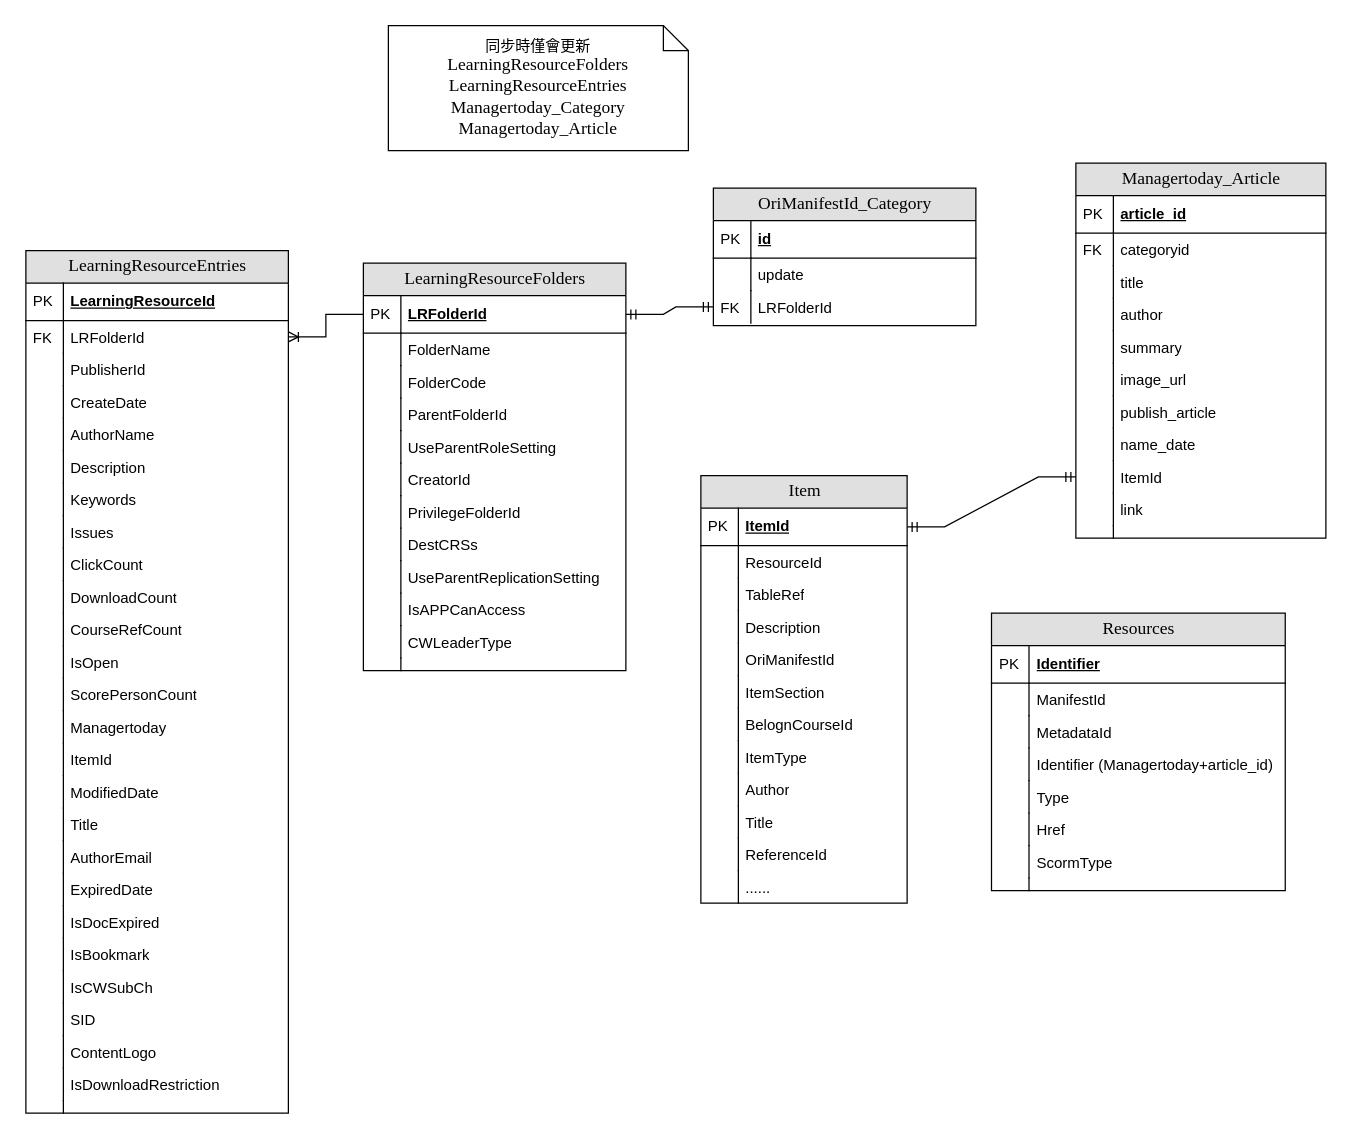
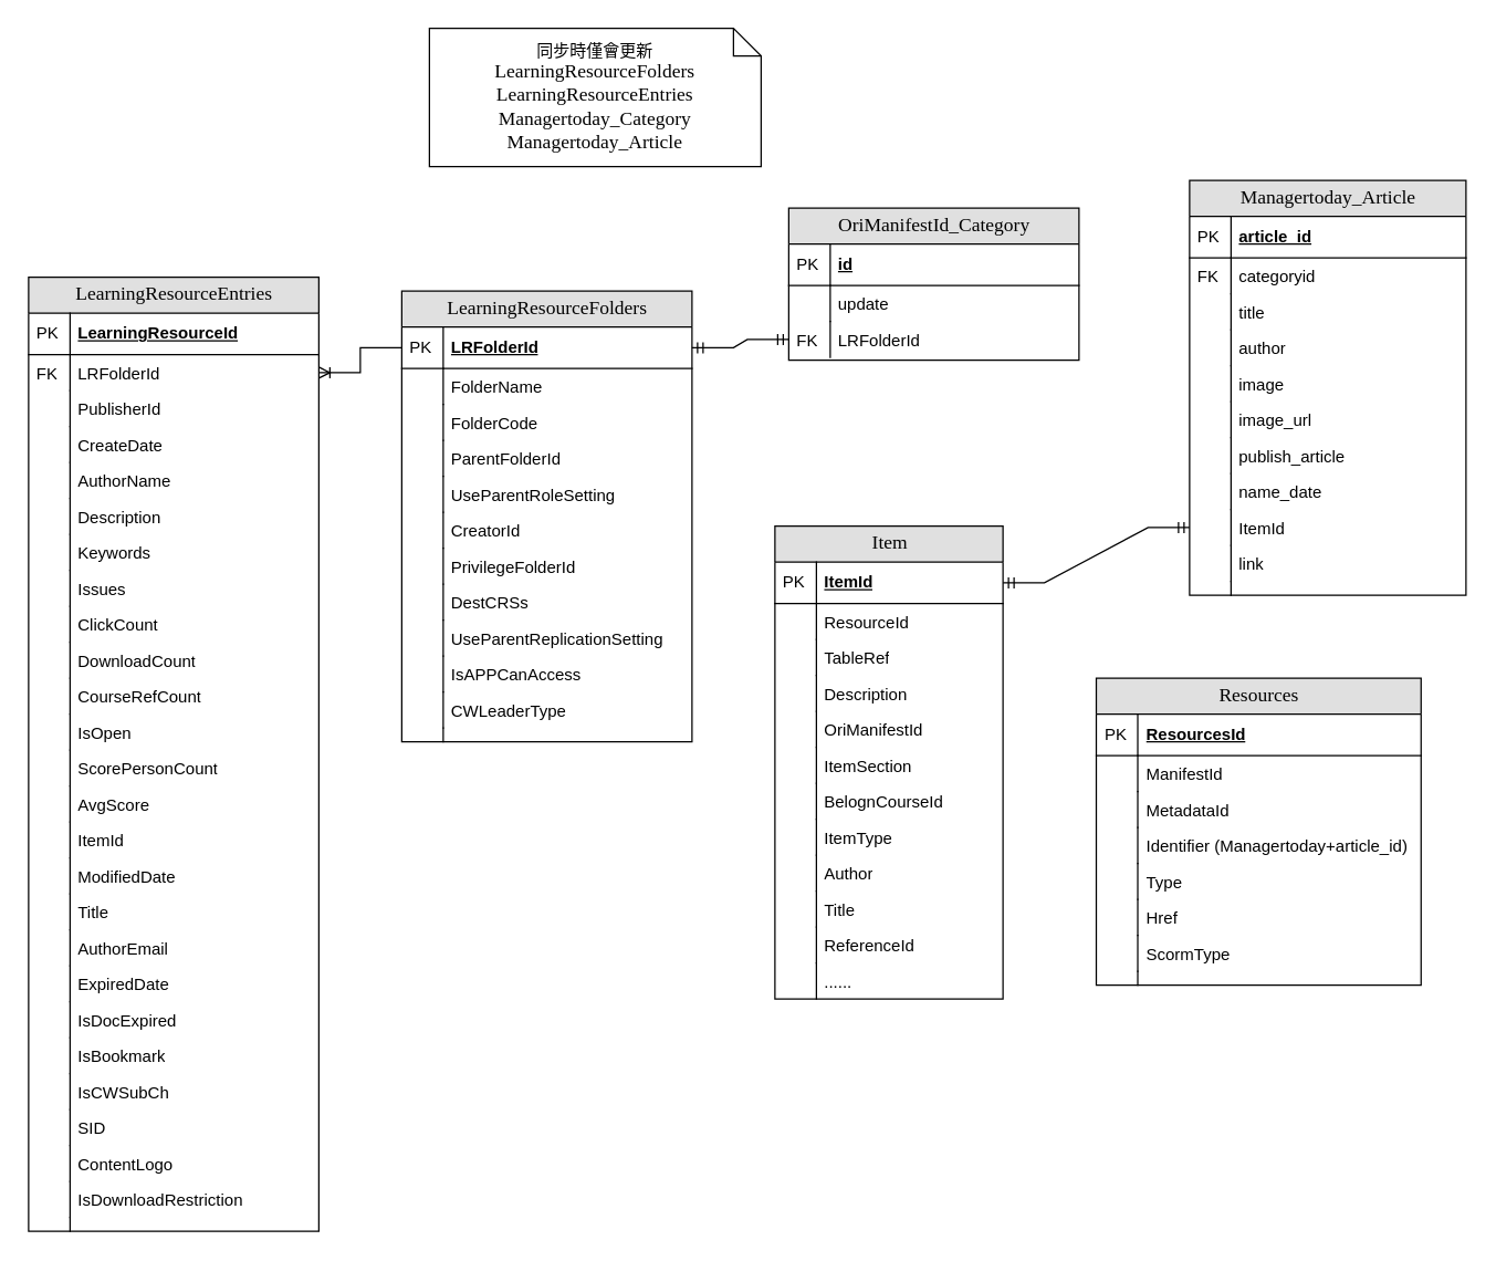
- <mxCell id="28" value="summary" style="shape=partialRectangle;top=0;left=0;right=0;bottom=0;html=1;align=left;verticalAlign=top;fillColor=none;spacingLeft=34;spacingRight=4;whiteSpace=wrap;overflow=hidden;rotatable=0;points=[[0,0.5],[1,0.5]];portConstraint=eastwest;dropTarget=0;" vertex="1" parent="19"><mxGeometry y="134" width="200" height="26" as="geometry" /></mxCell>
+ <mxCell id="28" value="image" style="shape=partialRectangle;top=0;left=0;right=0;bottom=0;html=1;align=left;verticalAlign=top;fillColor=none;spacingLeft=34;spacingRight=4;whiteSpace=wrap;overflow=hidden;rotatable=0;points=[[0,0.5],[1,0.5]];portConstraint=eastwest;dropTarget=0;" vertex="1" parent="19"><mxGeometry y="134" width="200" height="26" as="geometry" /></mxCell>
- <mxCell id="3" value="Identifier" style="shape=partialRectangle;top=0;left=0;right=0;bottom=1;html=1;align=left;verticalAlign=middle;fillColor=none;spacingLeft=34;spacingRight=4;whiteSpace=wrap;overflow=hidden;rotatable=0;points=[[0,0.5],[1,0.5]];portConstraint=eastwest;dropTarget=0;fontStyle=5;" parent="2" vertex="1"><mxGeometry y="26" width="235" height="30" as="geometry" /></mxCell>
+ <mxCell id="3" value="ResourcesId" style="shape=partialRectangle;top=0;left=0;right=0;bottom=1;html=1;align=left;verticalAlign=middle;fillColor=none;spacingLeft=34;spacingRight=4;whiteSpace=wrap;overflow=hidden;rotatable=0;points=[[0,0.5],[1,0.5]];portConstraint=eastwest;dropTarget=0;fontStyle=5;" parent="2" vertex="1"><mxGeometry y="26" width="235" height="30" as="geometry" /></mxCell>
- <mxCell id="69" value="Managertoday" style="shape=partialRectangle;top=0;left=0;right=0;bottom=0;html=1;align=left;verticalAlign=top;fillColor=none;spacingLeft=34;spacingRight=4;whiteSpace=wrap;overflow=hidden;rotatable=0;points=[[0,0.5],[1,0.5]];portConstraint=eastwest;dropTarget=0;" vertex="1" parent="42"><mxGeometry y="368" width="210" height="26" as="geometry" /></mxCell>
+ <mxCell id="69" value="AvgScore" style="shape=partialRectangle;top=0;left=0;right=0;bottom=0;html=1;align=left;verticalAlign=top;fillColor=none;spacingLeft=34;spacingRight=4;whiteSpace=wrap;overflow=hidden;rotatable=0;points=[[0,0.5],[1,0.5]];portConstraint=eastwest;dropTarget=0;" vertex="1" parent="42"><mxGeometry y="368" width="210" height="26" as="geometry" /></mxCell>
